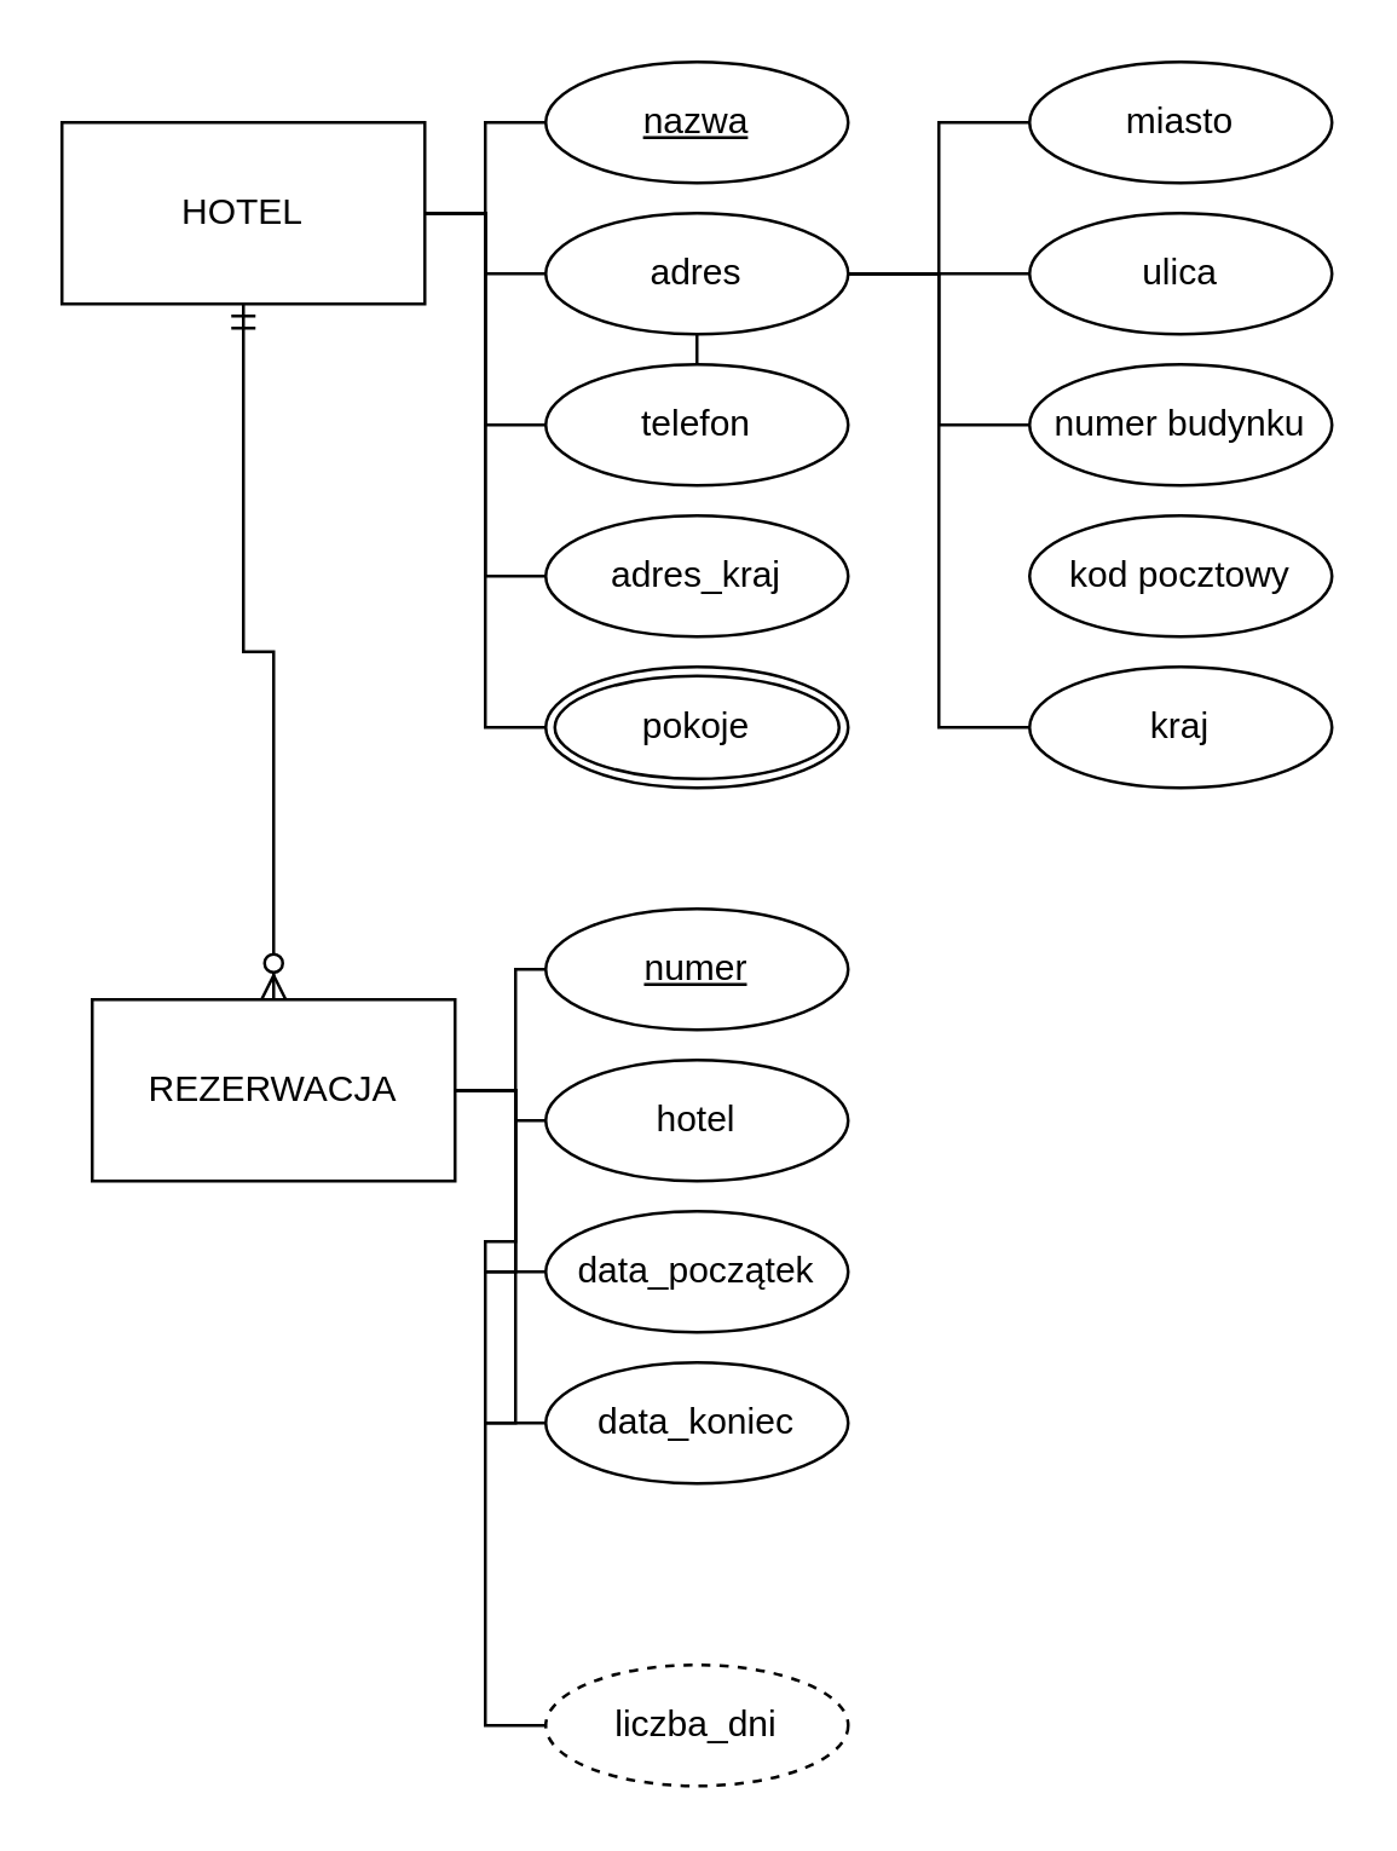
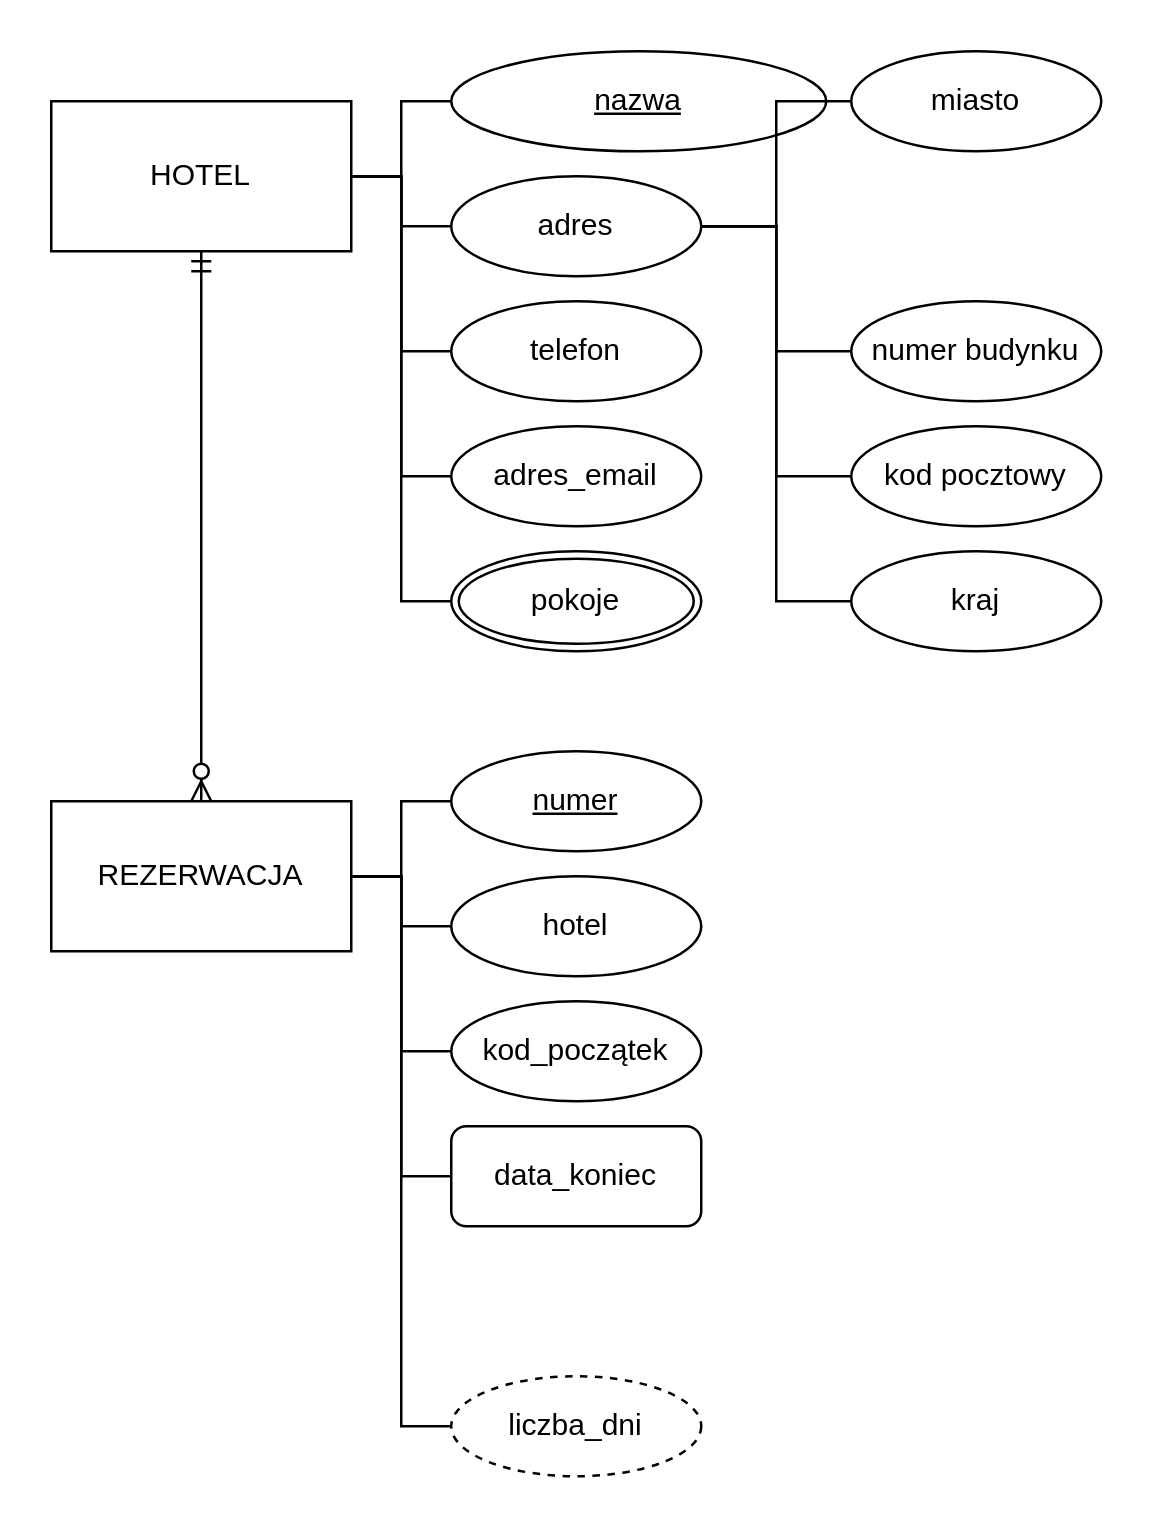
- <mxCell id="9" value="&lt;u&gt;nazwa&lt;/u&gt;" style="ellipse;whiteSpace=wrap;html=1;" vertex="1" parent="1"><mxGeometry x="180" y="20" width="100" height="40" as="geometry" /></mxCell>
+ <mxCell id="9" value="&lt;u&gt;nazwa&lt;/u&gt;" style="ellipse;whiteSpace=wrap;html=1;" vertex="1" parent="1"><mxGeometry x="180" y="20" width="150" height="40" as="geometry" /></mxCell>
- <mxCell id="11" style="edgeStyle=orthogonalEdgeStyle;rounded=0;orthogonalLoop=1;jettySize=auto;html=1;endArrow=none;endFill=0;" edge="1" parent="1" source="15" target="17"><mxGeometry relative="1" as="geometry" /></mxCell>
- <mxCell id="17" value="ulica" style="ellipse;whiteSpace=wrap;html=1;" vertex="1" parent="1"><mxGeometry x="340" y="70" width="100" height="40" as="geometry" /></mxCell>
- <mxCell id="13" style="edgeStyle=orthogonalEdgeStyle;rounded=0;orthogonalLoop=1;jettySize=auto;html=1;endArrow=none;endFill=0;" edge="1" parent="1" source="15" target="21"><mxGeometry relative="1" as="geometry" /></mxCell>
+ <mxCell id="13" style="edgeStyle=orthogonalEdgeStyle;rounded=0;orthogonalLoop=1;jettySize=auto;html=1;entryX=0;entryY=0.5;entryDx=0;entryDy=0;endArrow=none;endFill=0;" edge="1" parent="1" source="15" target="19"><mxGeometry relative="1" as="geometry" /></mxCell>
- <mxCell id="22" value="adres_kraj" style="ellipse;whiteSpace=wrap;html=1;" vertex="1" parent="1"><mxGeometry x="180" y="170" width="100" height="40" as="geometry" /></mxCell>
+ <mxCell id="22" value="adres_email" style="ellipse;whiteSpace=wrap;html=1;" vertex="1" parent="1"><mxGeometry x="180" y="170" width="100" height="40" as="geometry" /></mxCell>
- <mxCell id="29" value="REZERWACJA" style="rounded=0;whiteSpace=wrap;html=1;" vertex="1" parent="1"><mxGeometry x="30" y="330" width="120" height="60" as="geometry" /></mxCell>
+ <mxCell id="29" value="REZERWACJA" style="rounded=0;whiteSpace=wrap;html=1;" vertex="1" parent="1"><mxGeometry x="20" y="320" width="120" height="60" as="geometry" /></mxCell>
- <mxCell id="32" value="data_początek" style="ellipse;whiteSpace=wrap;html=1;align=center;" vertex="1" parent="1"><mxGeometry x="180" y="400" width="100" height="40" as="geometry" /></mxCell>
+ <mxCell id="32" value="kod_początek" style="ellipse;whiteSpace=wrap;html=1;align=center;" vertex="1" parent="1"><mxGeometry x="180" y="400" width="100" height="40" as="geometry" /></mxCell>
- <mxCell id="33" value="data_koniec" style="ellipse;whiteSpace=wrap;html=1;align=center;" vertex="1" parent="1"><mxGeometry x="180" y="450" width="100" height="40" as="geometry" /></mxCell>
+ <mxCell id="33" value="data_koniec" style="whiteSpace=wrap;html=1;align=center;rounded=1;" vertex="1" parent="1"><mxGeometry x="180" y="450" width="100" height="40" as="geometry" /></mxCell>
